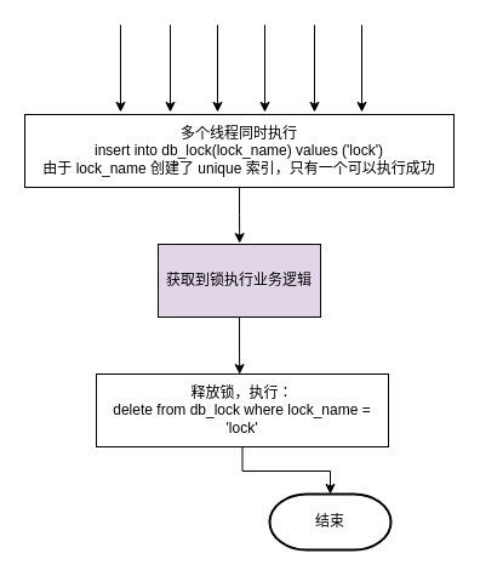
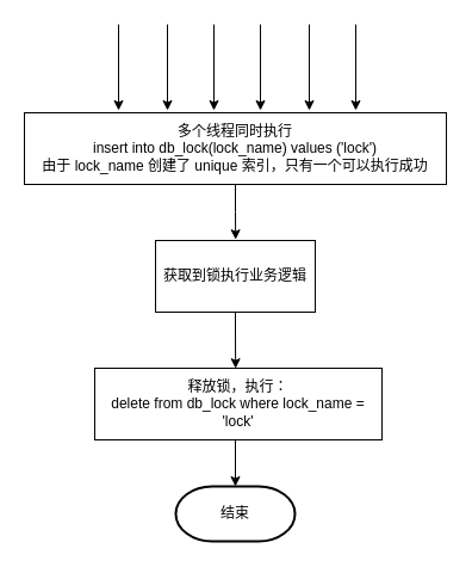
- <mxCell id="11" value="获取到锁执行业务逻辑" style="whiteSpace=wrap;html=1;fillColor=#e1d5e7;" vertex="1" parent="1"><mxGeometry x="130" y="201" width="134" height="60" as="geometry" /></mxCell>
+ <mxCell id="11" value="获取到锁执行业务逻辑" style="whiteSpace=wrap;html=1;" vertex="1" parent="1"><mxGeometry x="130" y="201" width="134" height="60" as="geometry" /></mxCell>
- <mxCell id="14" value="结束" style="strokeWidth=2;html=1;shape=mxgraph.flowchart.terminator;whiteSpace=wrap;" vertex="1" parent="1"><mxGeometry x="222" y="407" width="100" height="46" as="geometry" /></mxCell>
+ <mxCell id="14" value="结束" style="strokeWidth=2;html=1;shape=mxgraph.flowchart.terminator;whiteSpace=wrap;" vertex="1" parent="1"><mxGeometry x="147" y="407" width="100" height="46" as="geometry" /></mxCell>
